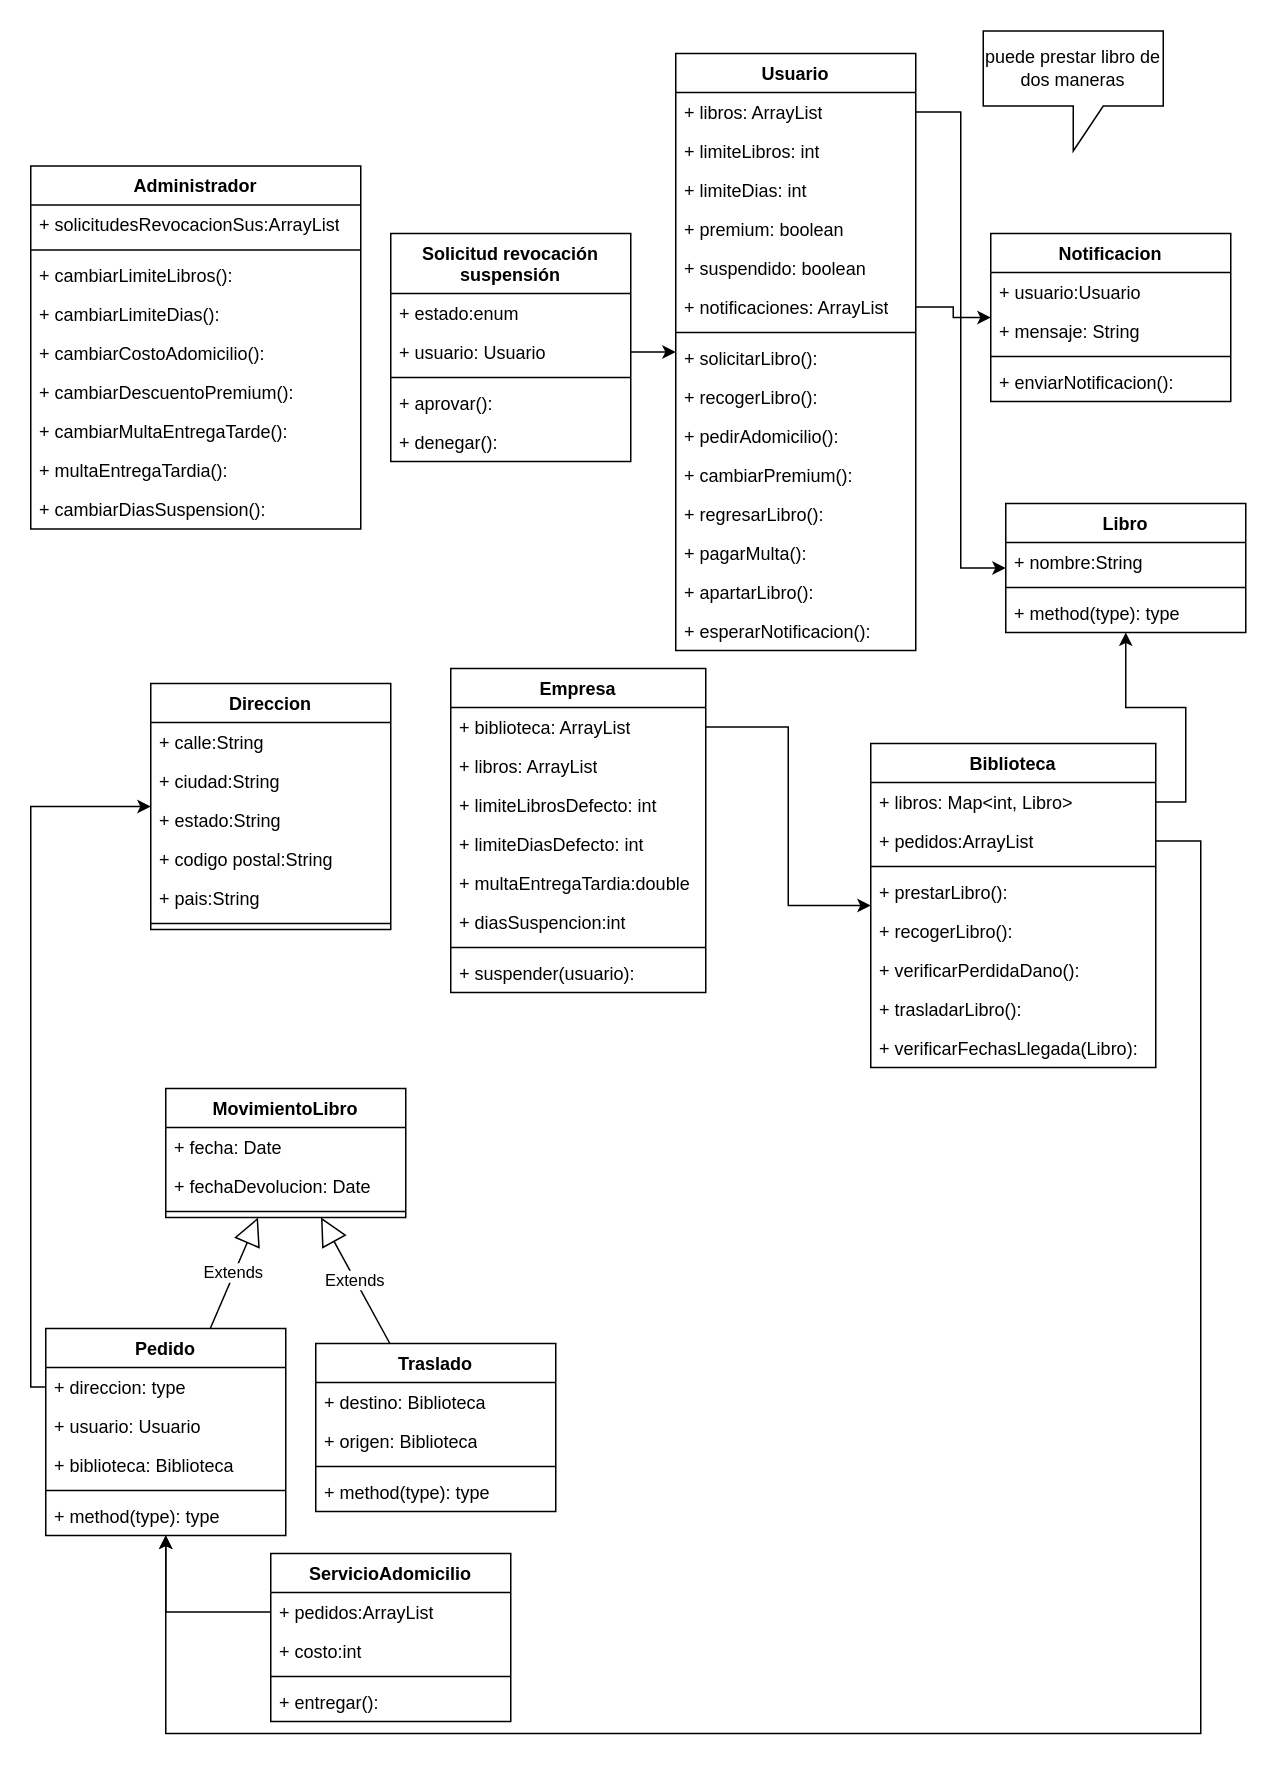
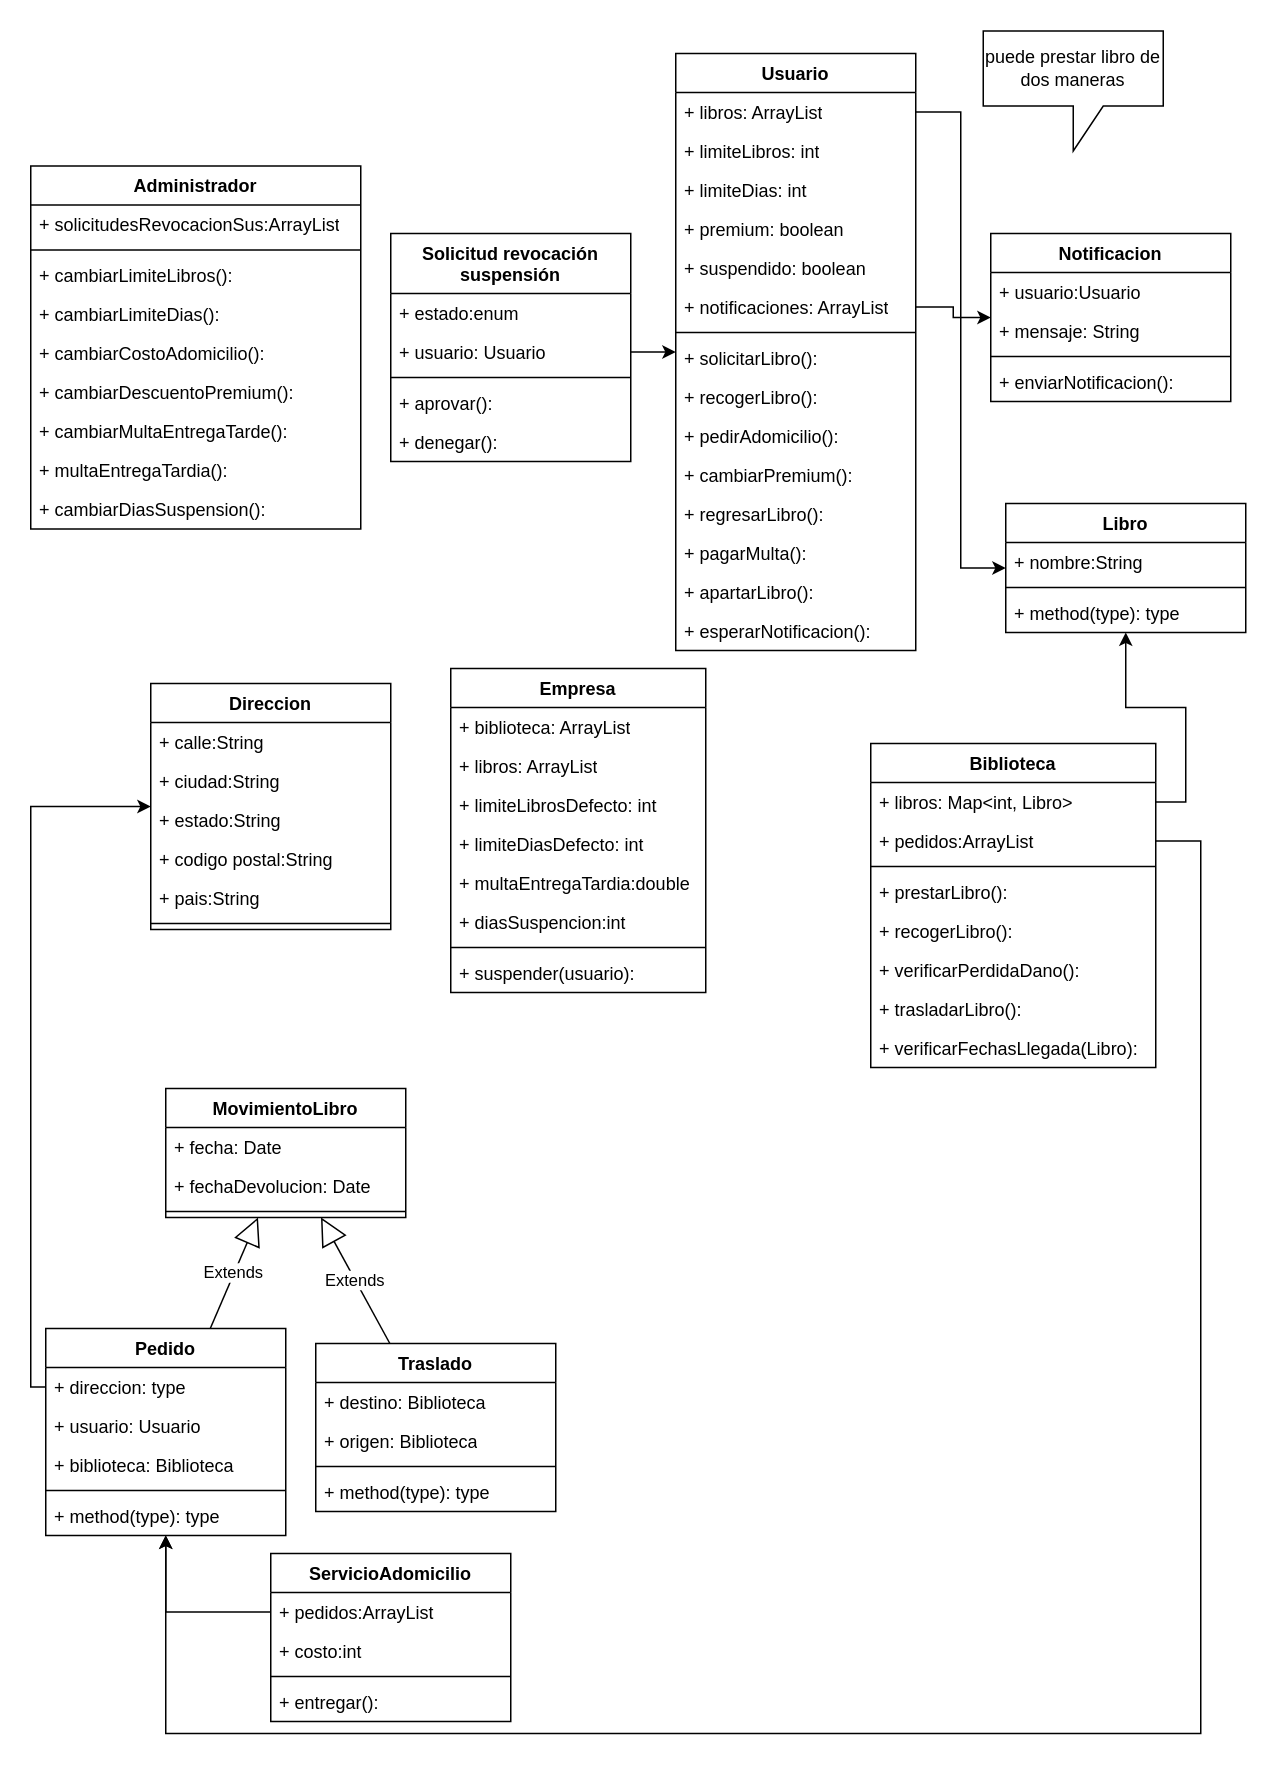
- <mxCell id="97" style="edgeStyle=orthogonalEdgeStyle;rounded=0;orthogonalLoop=1;jettySize=auto;html=1;" parent="1" source="48" target="2" edge="1"><mxGeometry relative="1" as="geometry" /></mxCell>
